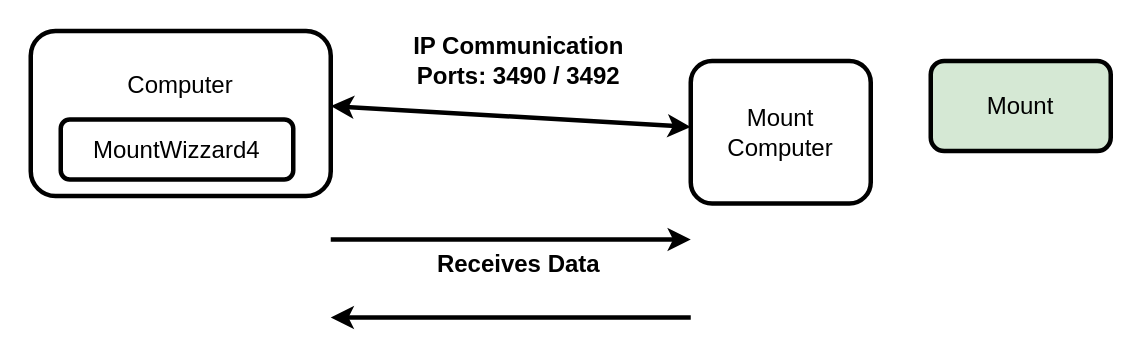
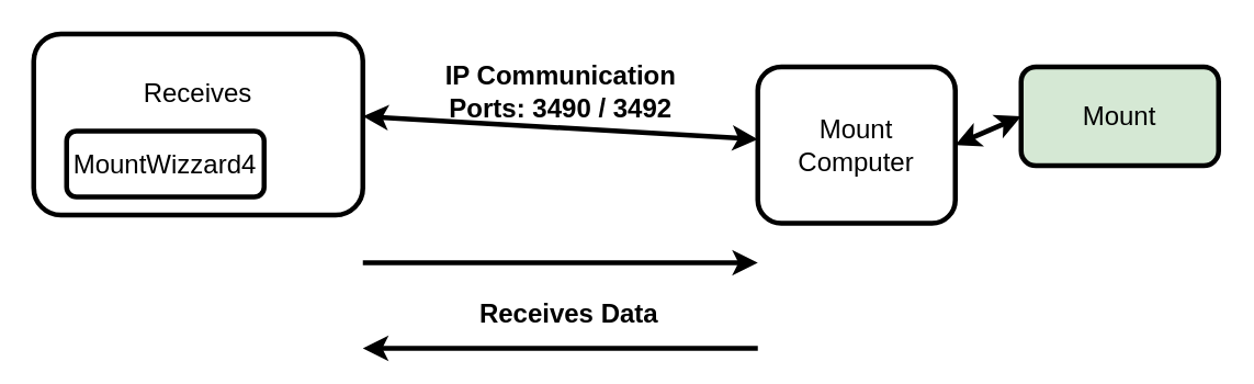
- <mxCell id="5" value="IP Communication&lt;br&gt;Ports:&amp;nbsp;3490 / 3492" style="text;strokeColor=none;fillColor=none;html=1;fontSize=16;fontStyle=1;verticalAlign=middle;align=center;" parent="1" vertex="1"><mxGeometry x="270" y="20" width="150" height="40" as="geometry" /></mxCell>
+ <mxCell id="5" value="IP Communication&lt;br&gt;Ports:&amp;nbsp;3490 / 3492" style="text;strokeColor=none;fillColor=none;html=1;fontSize=16;fontStyle=1;verticalAlign=middle;align=center;" parent="1" vertex="1"><mxGeometry x="265" y="35" width="150" height="40" as="geometry" /></mxCell>
- <mxCell id="2" value="Computer&lt;br&gt;&lt;br&gt;&lt;br&gt;" style="rounded=1;whiteSpace=wrap;html=1;strokeWidth=3;fontSize=16;" parent="1" vertex="1"><mxGeometry x="20" y="20" width="200" height="110" as="geometry" /></mxCell>
+ <mxCell id="2" value="Receives&lt;br&gt;&lt;br&gt;&lt;br&gt;" style="rounded=1;whiteSpace=wrap;html=1;strokeWidth=3;fontSize=16;" parent="1" vertex="1"><mxGeometry x="20" y="20" width="200" height="110" as="geometry" /></mxCell>
+ <mxCell id="10" value="" style="endArrow=classic;startArrow=classic;html=1;exitX=1;exitY=0.5;exitDx=0;exitDy=0;strokeWidth=3;entryX=0;entryY=0.5;entryDx=0;entryDy=0;" parent="1" source="3" target="9" edge="1"><mxGeometry width="50" height="50" relative="1" as="geometry"><mxPoint x="500" y="159" as="sourcePoint" /><mxPoint x="560" y="150" as="targetPoint" /></mxGeometry></mxCell>
- <mxCell id="11" value="MountWizzard4" style="rounded=1;whiteSpace=wrap;html=1;strokeWidth=3;fontSize=16;" parent="1" vertex="1"><mxGeometry x="40" y="79" width="155" height="40" as="geometry" /></mxCell>
+ <mxCell id="11" value="MountWizzard4" style="rounded=1;whiteSpace=wrap;html=1;strokeWidth=3;fontSize=16;" parent="1" vertex="1"><mxGeometry x="40" y="79" width="120" height="40" as="geometry" /></mxCell>
- <mxCell id="8" value="Receives Data" style="text;strokeColor=none;fillColor=none;html=1;fontSize=16;fontStyle=1;verticalAlign=middle;align=center;" parent="1" vertex="1"><mxGeometry x="270" y="155" width="150" height="40" as="geometry" /></mxCell>
+ <mxCell id="8" value="Receives Data" style="text;strokeColor=none;fillColor=none;html=1;fontSize=16;fontStyle=1;verticalAlign=middle;align=center;" parent="1" vertex="1"><mxGeometry x="270" y="170" width="150" height="40" as="geometry" /></mxCell>
